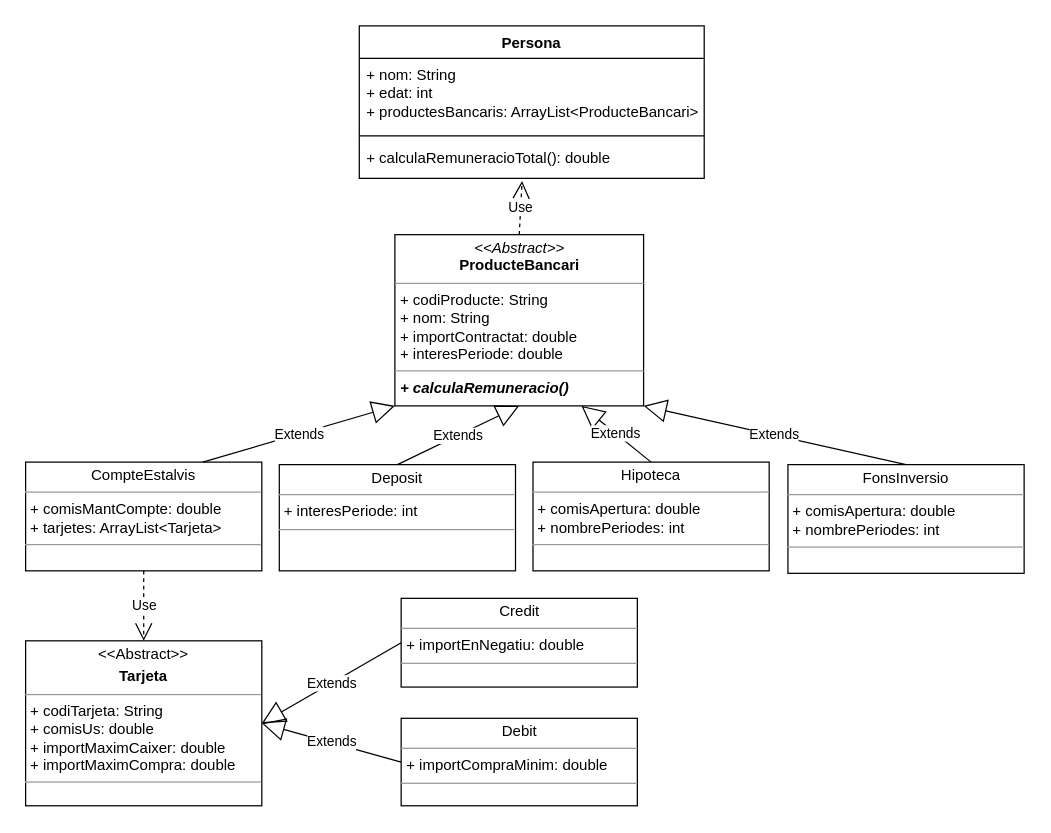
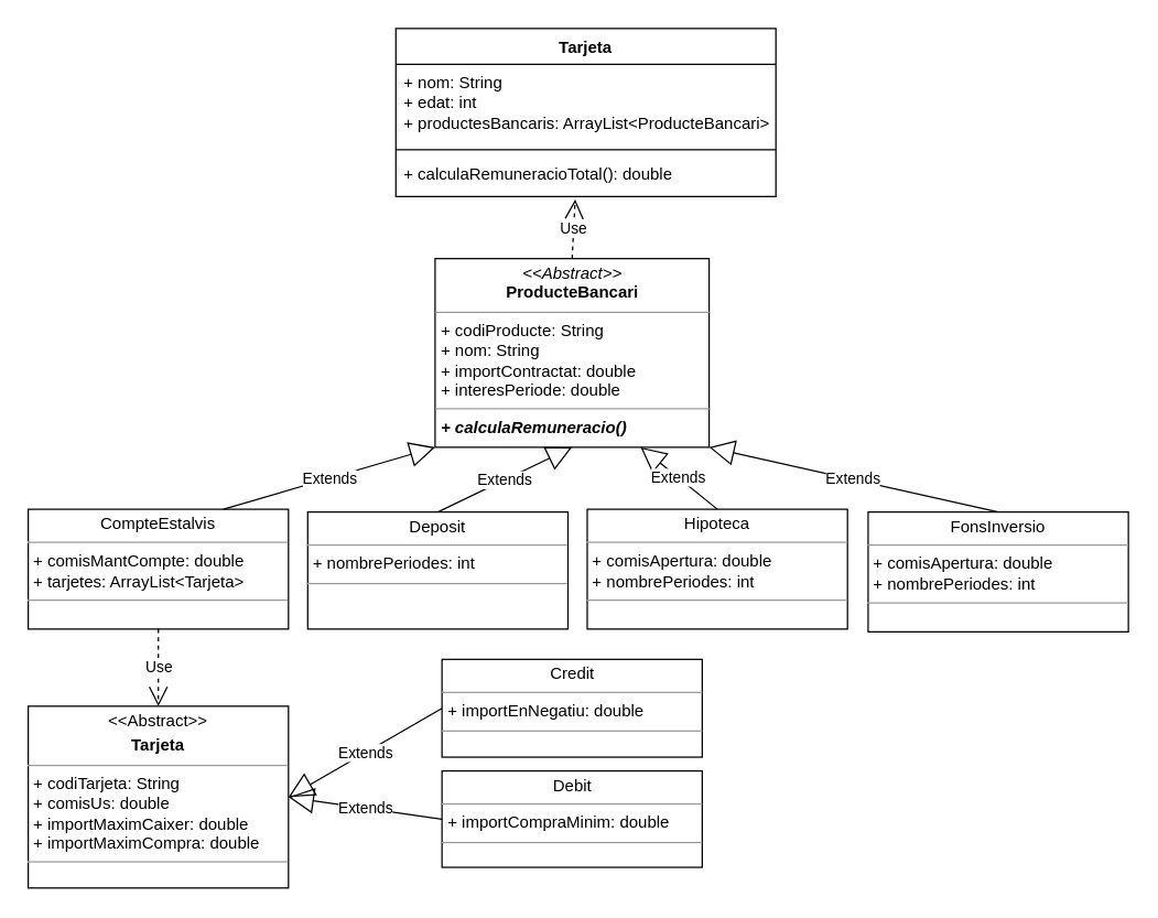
- <mxCell id="2" value="Persona" style="swimlane;fontStyle=1;align=center;verticalAlign=top;childLayout=stackLayout;horizontal=1;startSize=26;horizontalStack=0;resizeParent=1;resizeParentMax=0;resizeLast=0;collapsible=1;marginBottom=0;whiteSpace=wrap;html=1;" parent="1" vertex="1"><mxGeometry x="287" y="20" width="276" height="122" as="geometry" /></mxCell>
+ <mxCell id="2" value="Tarjeta" style="swimlane;fontStyle=1;align=center;verticalAlign=top;childLayout=stackLayout;horizontal=1;startSize=26;horizontalStack=0;resizeParent=1;resizeParentMax=0;resizeLast=0;collapsible=1;marginBottom=0;whiteSpace=wrap;html=1;" parent="1" vertex="1"><mxGeometry x="287" y="20" width="276" height="122" as="geometry" /></mxCell>
- <mxCell id="6" value="&lt;p style=&quot;margin:0px;margin-top:4px;text-align:center;&quot;&gt;Deposit&lt;/p&gt;&lt;hr size=&quot;1&quot;&gt;&lt;p style=&quot;margin:0px;margin-left:4px;&quot;&gt;&lt;span style=&quot;background-color: initial;&quot;&gt;+ interesPeriode: int&lt;/span&gt;&lt;/p&gt;&lt;hr size=&quot;1&quot;&gt;&lt;p style=&quot;margin:0px;margin-left:4px;&quot;&gt;&lt;br&gt;&lt;/p&gt;" style="verticalAlign=top;align=left;overflow=fill;fontSize=12;fontFamily=Helvetica;html=1;whiteSpace=wrap;" parent="1" vertex="1"><mxGeometry x="223" y="371" width="189" height="85" as="geometry" /></mxCell>
+ <mxCell id="6" value="&lt;p style=&quot;margin:0px;margin-top:4px;text-align:center;&quot;&gt;Deposit&lt;/p&gt;&lt;hr size=&quot;1&quot;&gt;&lt;p style=&quot;margin:0px;margin-left:4px;&quot;&gt;&lt;span style=&quot;background-color: initial;&quot;&gt;+ nombrePeriodes: int&lt;/span&gt;&lt;/p&gt;&lt;hr size=&quot;1&quot;&gt;&lt;p style=&quot;margin:0px;margin-left:4px;&quot;&gt;&lt;br&gt;&lt;/p&gt;" style="verticalAlign=top;align=left;overflow=fill;fontSize=12;fontFamily=Helvetica;html=1;whiteSpace=wrap;" parent="1" vertex="1"><mxGeometry x="223" y="371" width="189" height="85" as="geometry" /></mxCell>
- <mxCell id="12" value="&lt;p style=&quot;margin:0px;margin-top:4px;text-align:center;&quot;&gt;Debit&lt;/p&gt;&lt;hr size=&quot;1&quot;&gt;&lt;p style=&quot;margin:0px;margin-left:4px;&quot;&gt;+ importCompraMinim: double&lt;/p&gt;&lt;hr size=&quot;1&quot;&gt;&lt;p style=&quot;margin:0px;margin-left:4px;&quot;&gt;&lt;br&gt;&lt;/p&gt;" style="verticalAlign=top;align=left;overflow=fill;fontSize=12;fontFamily=Helvetica;html=1;whiteSpace=wrap;" parent="1" vertex="1"><mxGeometry x="320.5" y="574" width="189" height="70" as="geometry" /></mxCell>
+ <mxCell id="12" value="&lt;p style=&quot;margin:0px;margin-top:4px;text-align:center;&quot;&gt;Debit&lt;/p&gt;&lt;hr size=&quot;1&quot;&gt;&lt;p style=&quot;margin:0px;margin-left:4px;&quot;&gt;+ importCompraMinim: double&lt;/p&gt;&lt;hr size=&quot;1&quot;&gt;&lt;p style=&quot;margin:0px;margin-left:4px;&quot;&gt;&lt;br&gt;&lt;/p&gt;" style="verticalAlign=top;align=left;overflow=fill;fontSize=12;fontFamily=Helvetica;html=1;whiteSpace=wrap;" parent="1" vertex="1"><mxGeometry x="320.5" y="559" width="189" height="70" as="geometry" /></mxCell>
